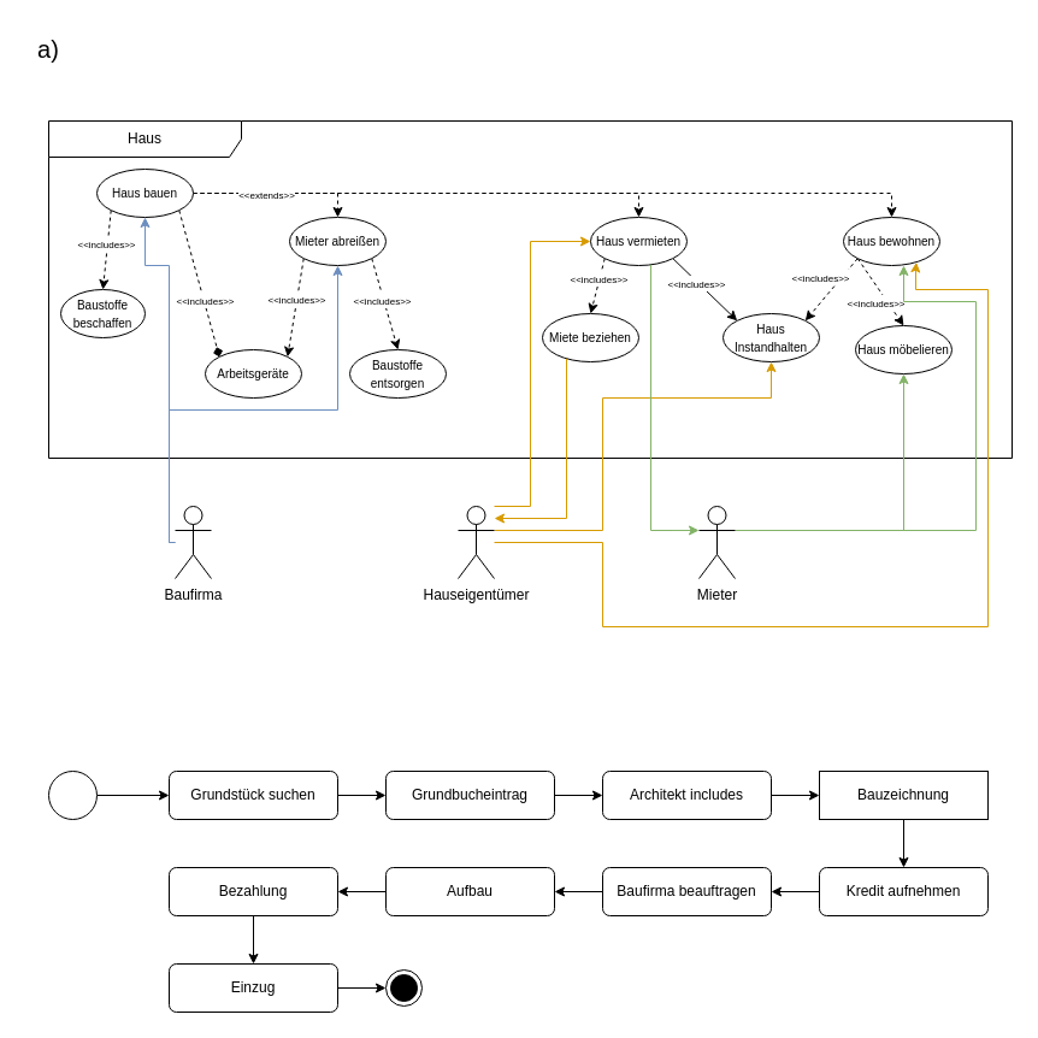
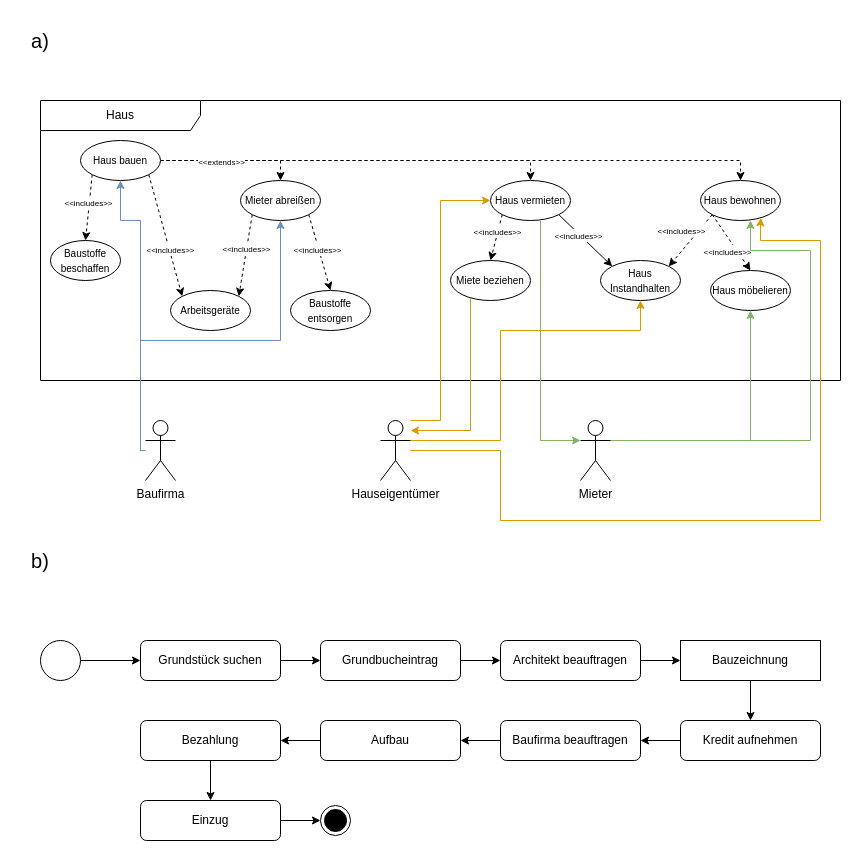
- <mxCell id="7" style="rounded=0;orthogonalLoop=1;jettySize=auto;html=1;exitX=1;exitY=1;exitDx=0;exitDy=0;entryX=0;entryY=0;entryDx=0;entryDy=0;dashed=1;endArrow=diamond;" edge="1" parent="2" source="11" target="28"><mxGeometry relative="1" as="geometry" /></mxCell>
+ <mxCell id="7" style="rounded=0;orthogonalLoop=1;jettySize=auto;html=1;exitX=1;exitY=1;exitDx=0;exitDy=0;entryX=0;entryY=0;entryDx=0;entryDy=0;dashed=1;" edge="1" parent="2" source="11" target="28"><mxGeometry relative="1" as="geometry" /></mxCell>
+ <mxCell id="46" value="&lt;font style=&quot;font-size: 20px;&quot;&gt;b)&lt;/font&gt;" style="text;html=1;align=center;verticalAlign=middle;whiteSpace=wrap;rounded=0;" vertex="1" parent="1"><mxGeometry y="540" width="40" height="40" as="geometry" x="20" /></mxCell>
- <mxCell id="50" value="Architekt includes" style="rounded=1;whiteSpace=wrap;html=1;" vertex="1" parent="1"><mxGeometry x="500" y="640" width="140" height="40" as="geometry" /></mxCell>
+ <mxCell id="50" value="Architekt beauftragen" style="rounded=1;whiteSpace=wrap;html=1;" vertex="1" parent="1"><mxGeometry x="500" y="640" width="140" height="40" as="geometry" /></mxCell>
